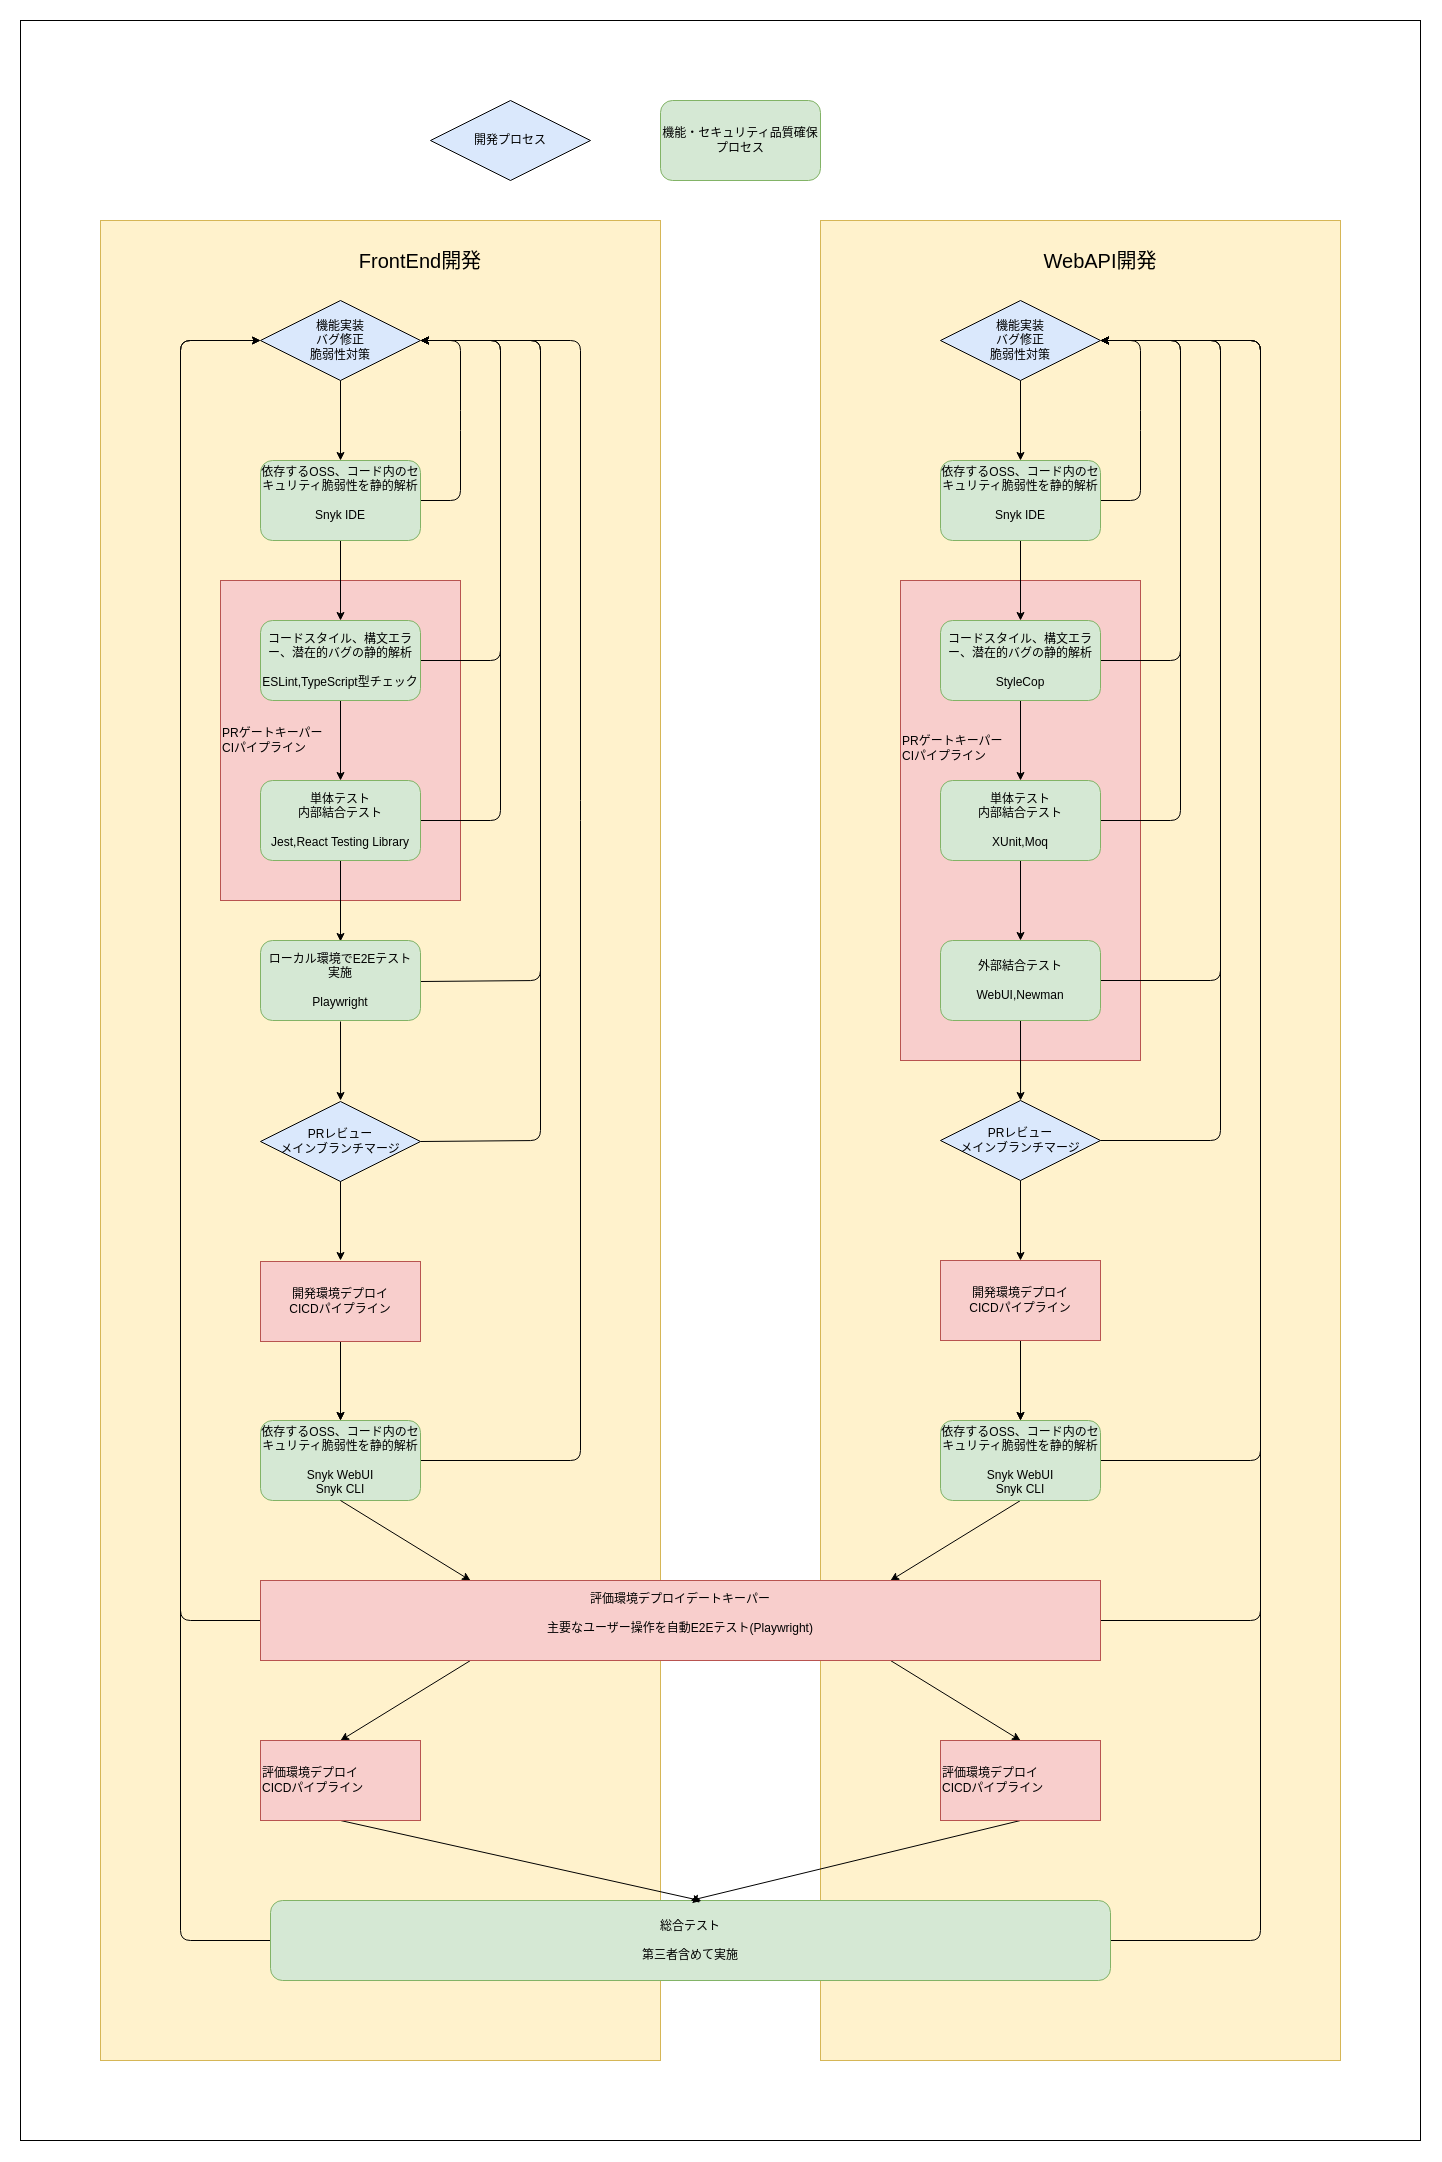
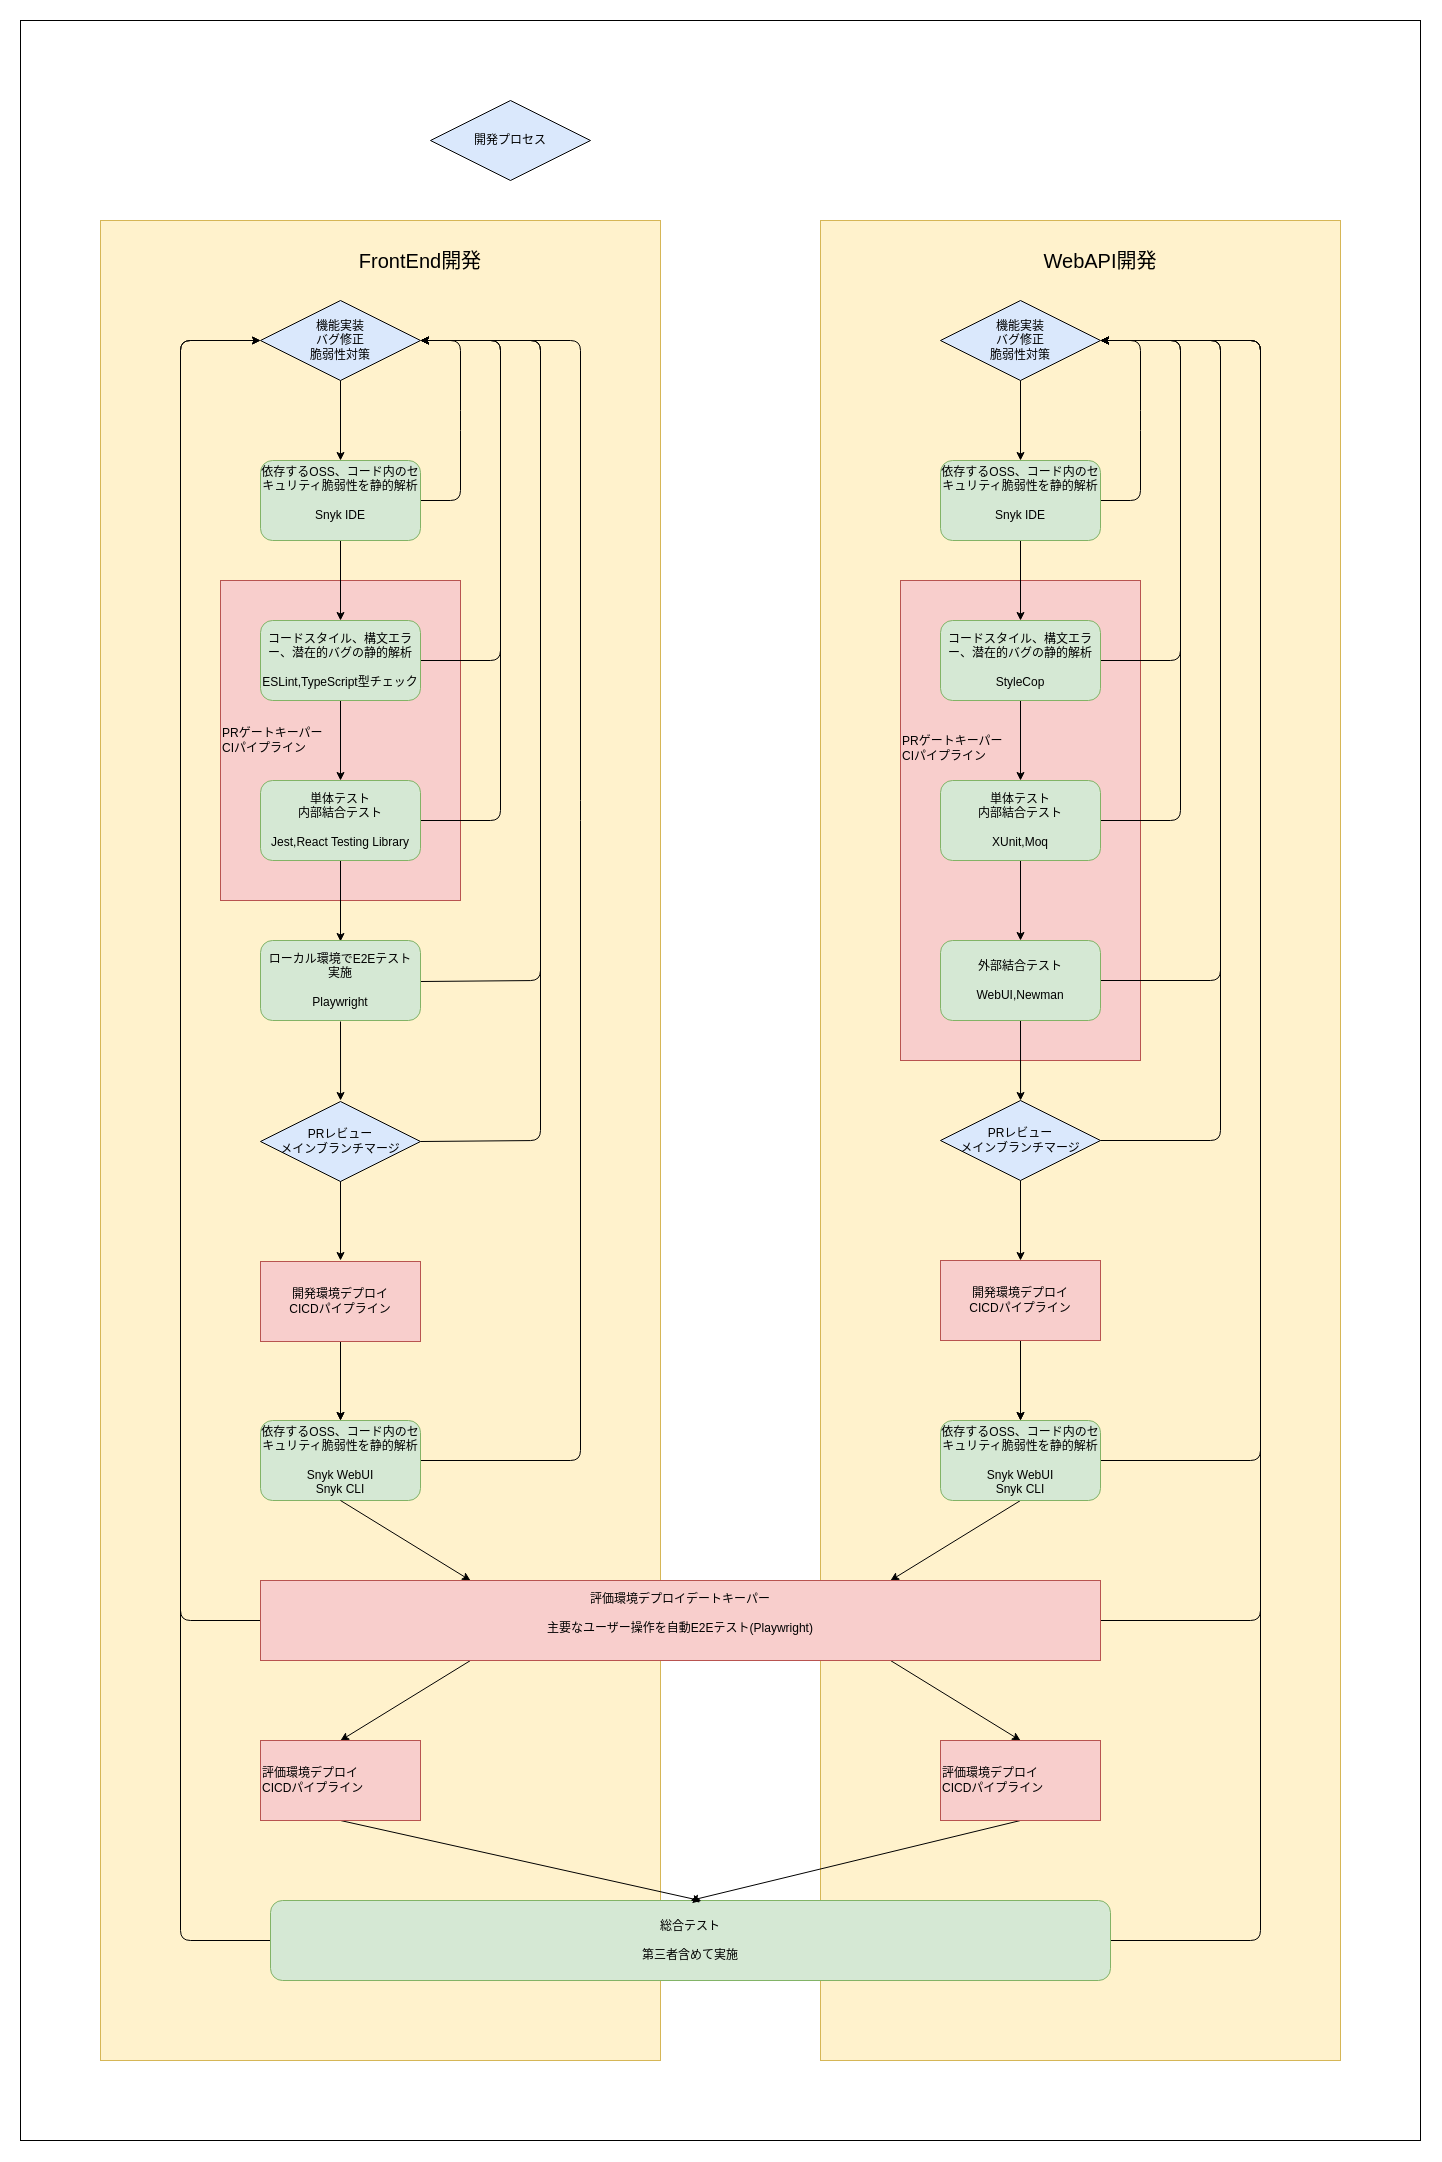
- <mxCell id="27" value="&lt;div&gt;&lt;div&gt;&lt;div&gt;機能・セキュリティ品質確保プロセス&lt;/div&gt;&lt;/div&gt;&lt;/div&gt;" style="rounded=1;whiteSpace=wrap;html=1;fillColor=#d5e8d4;strokeColor=#82b366;" vertex="1" parent="1"><mxGeometry x="660" y="100" width="160" height="80" as="geometry" /></mxCell>
